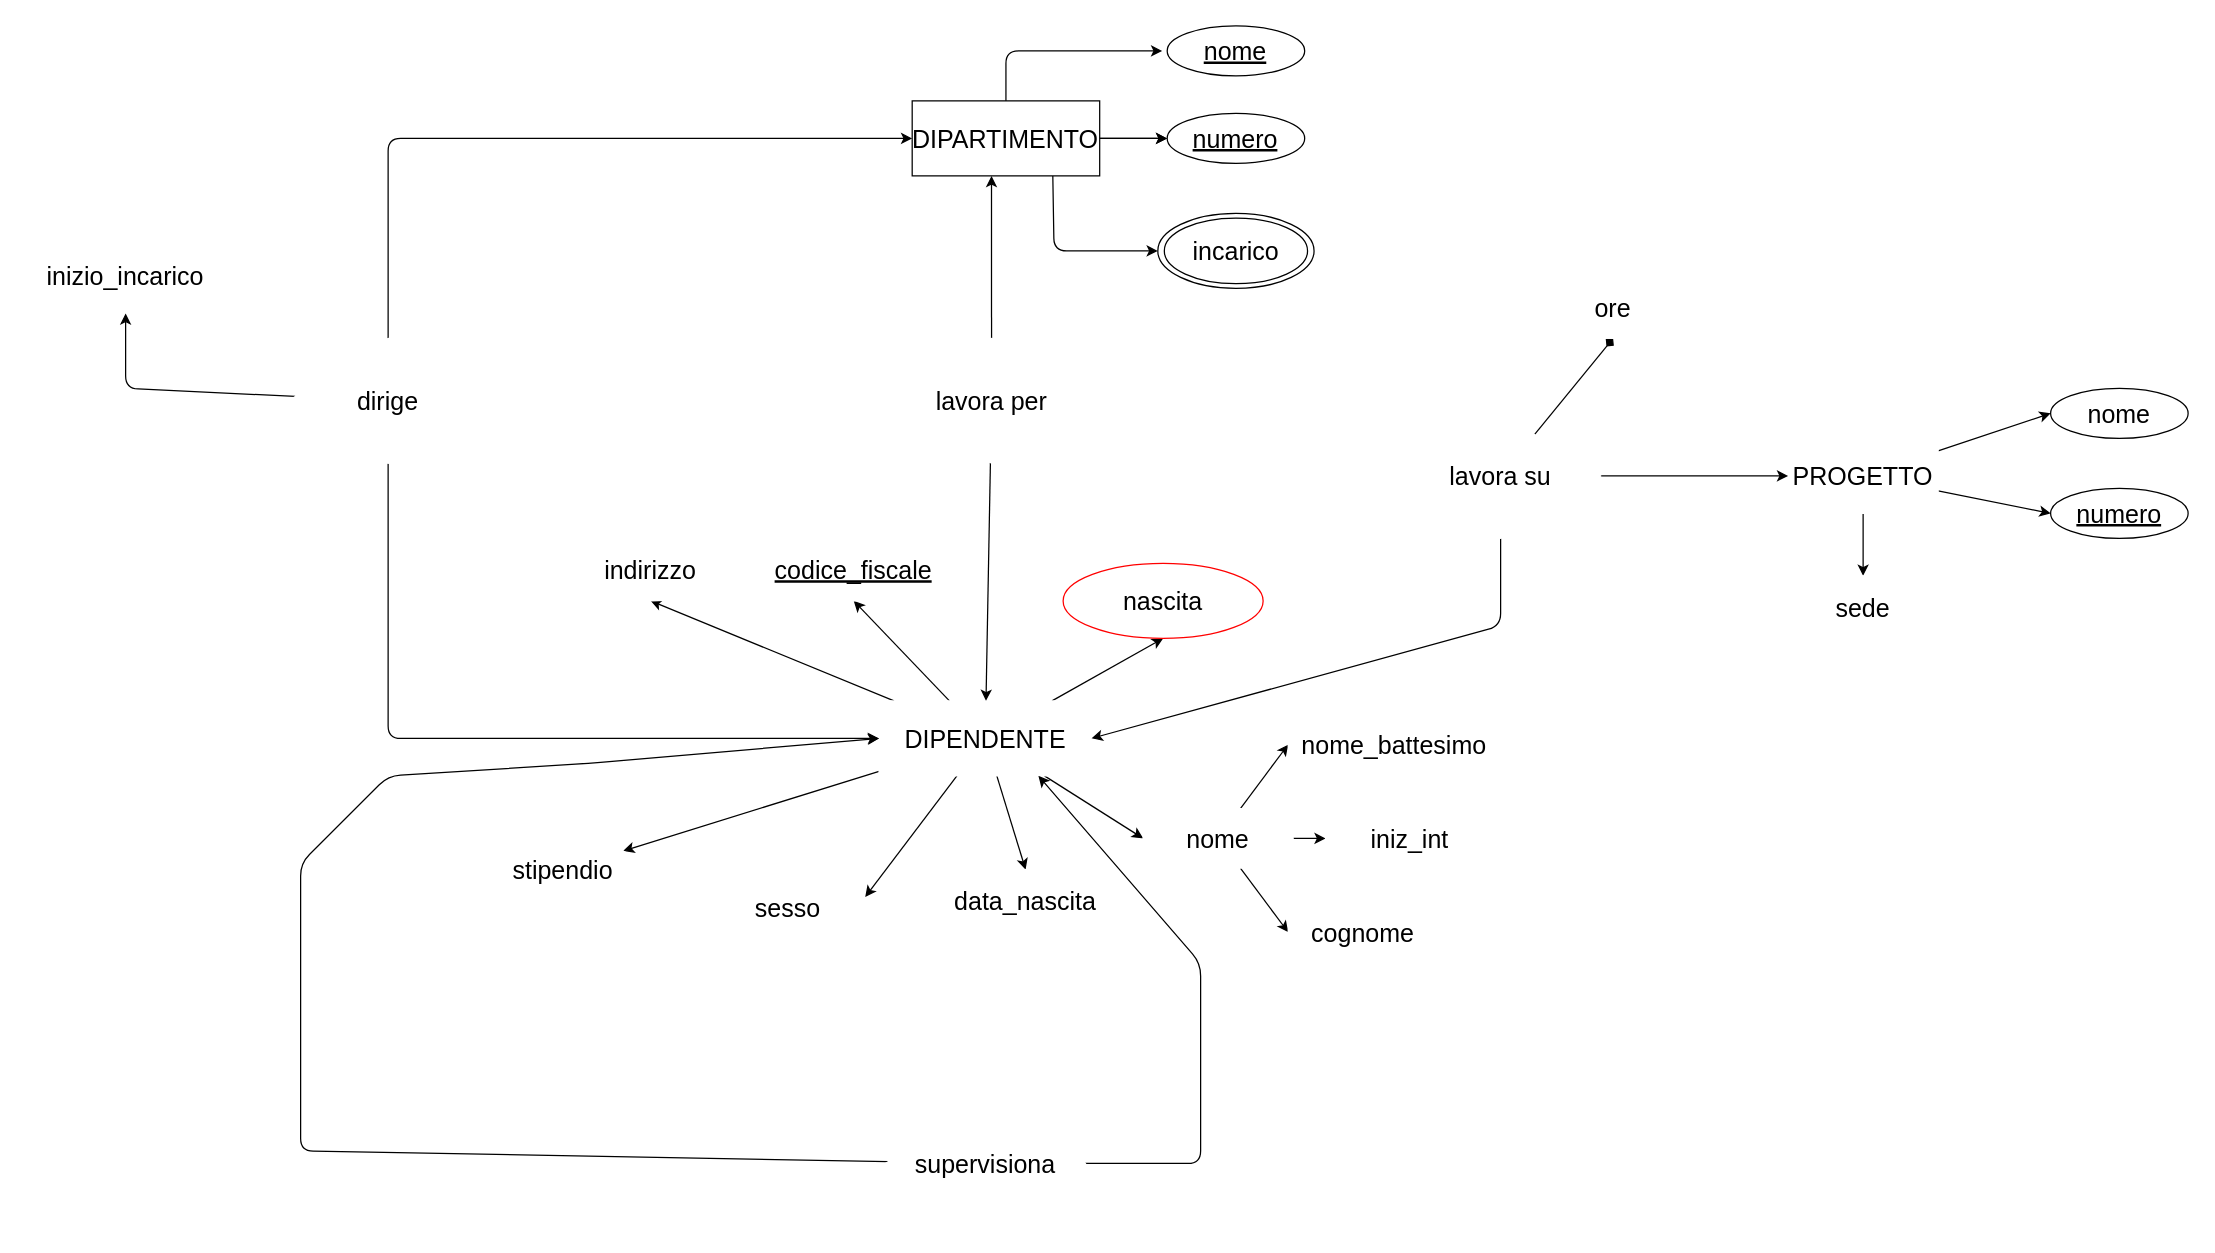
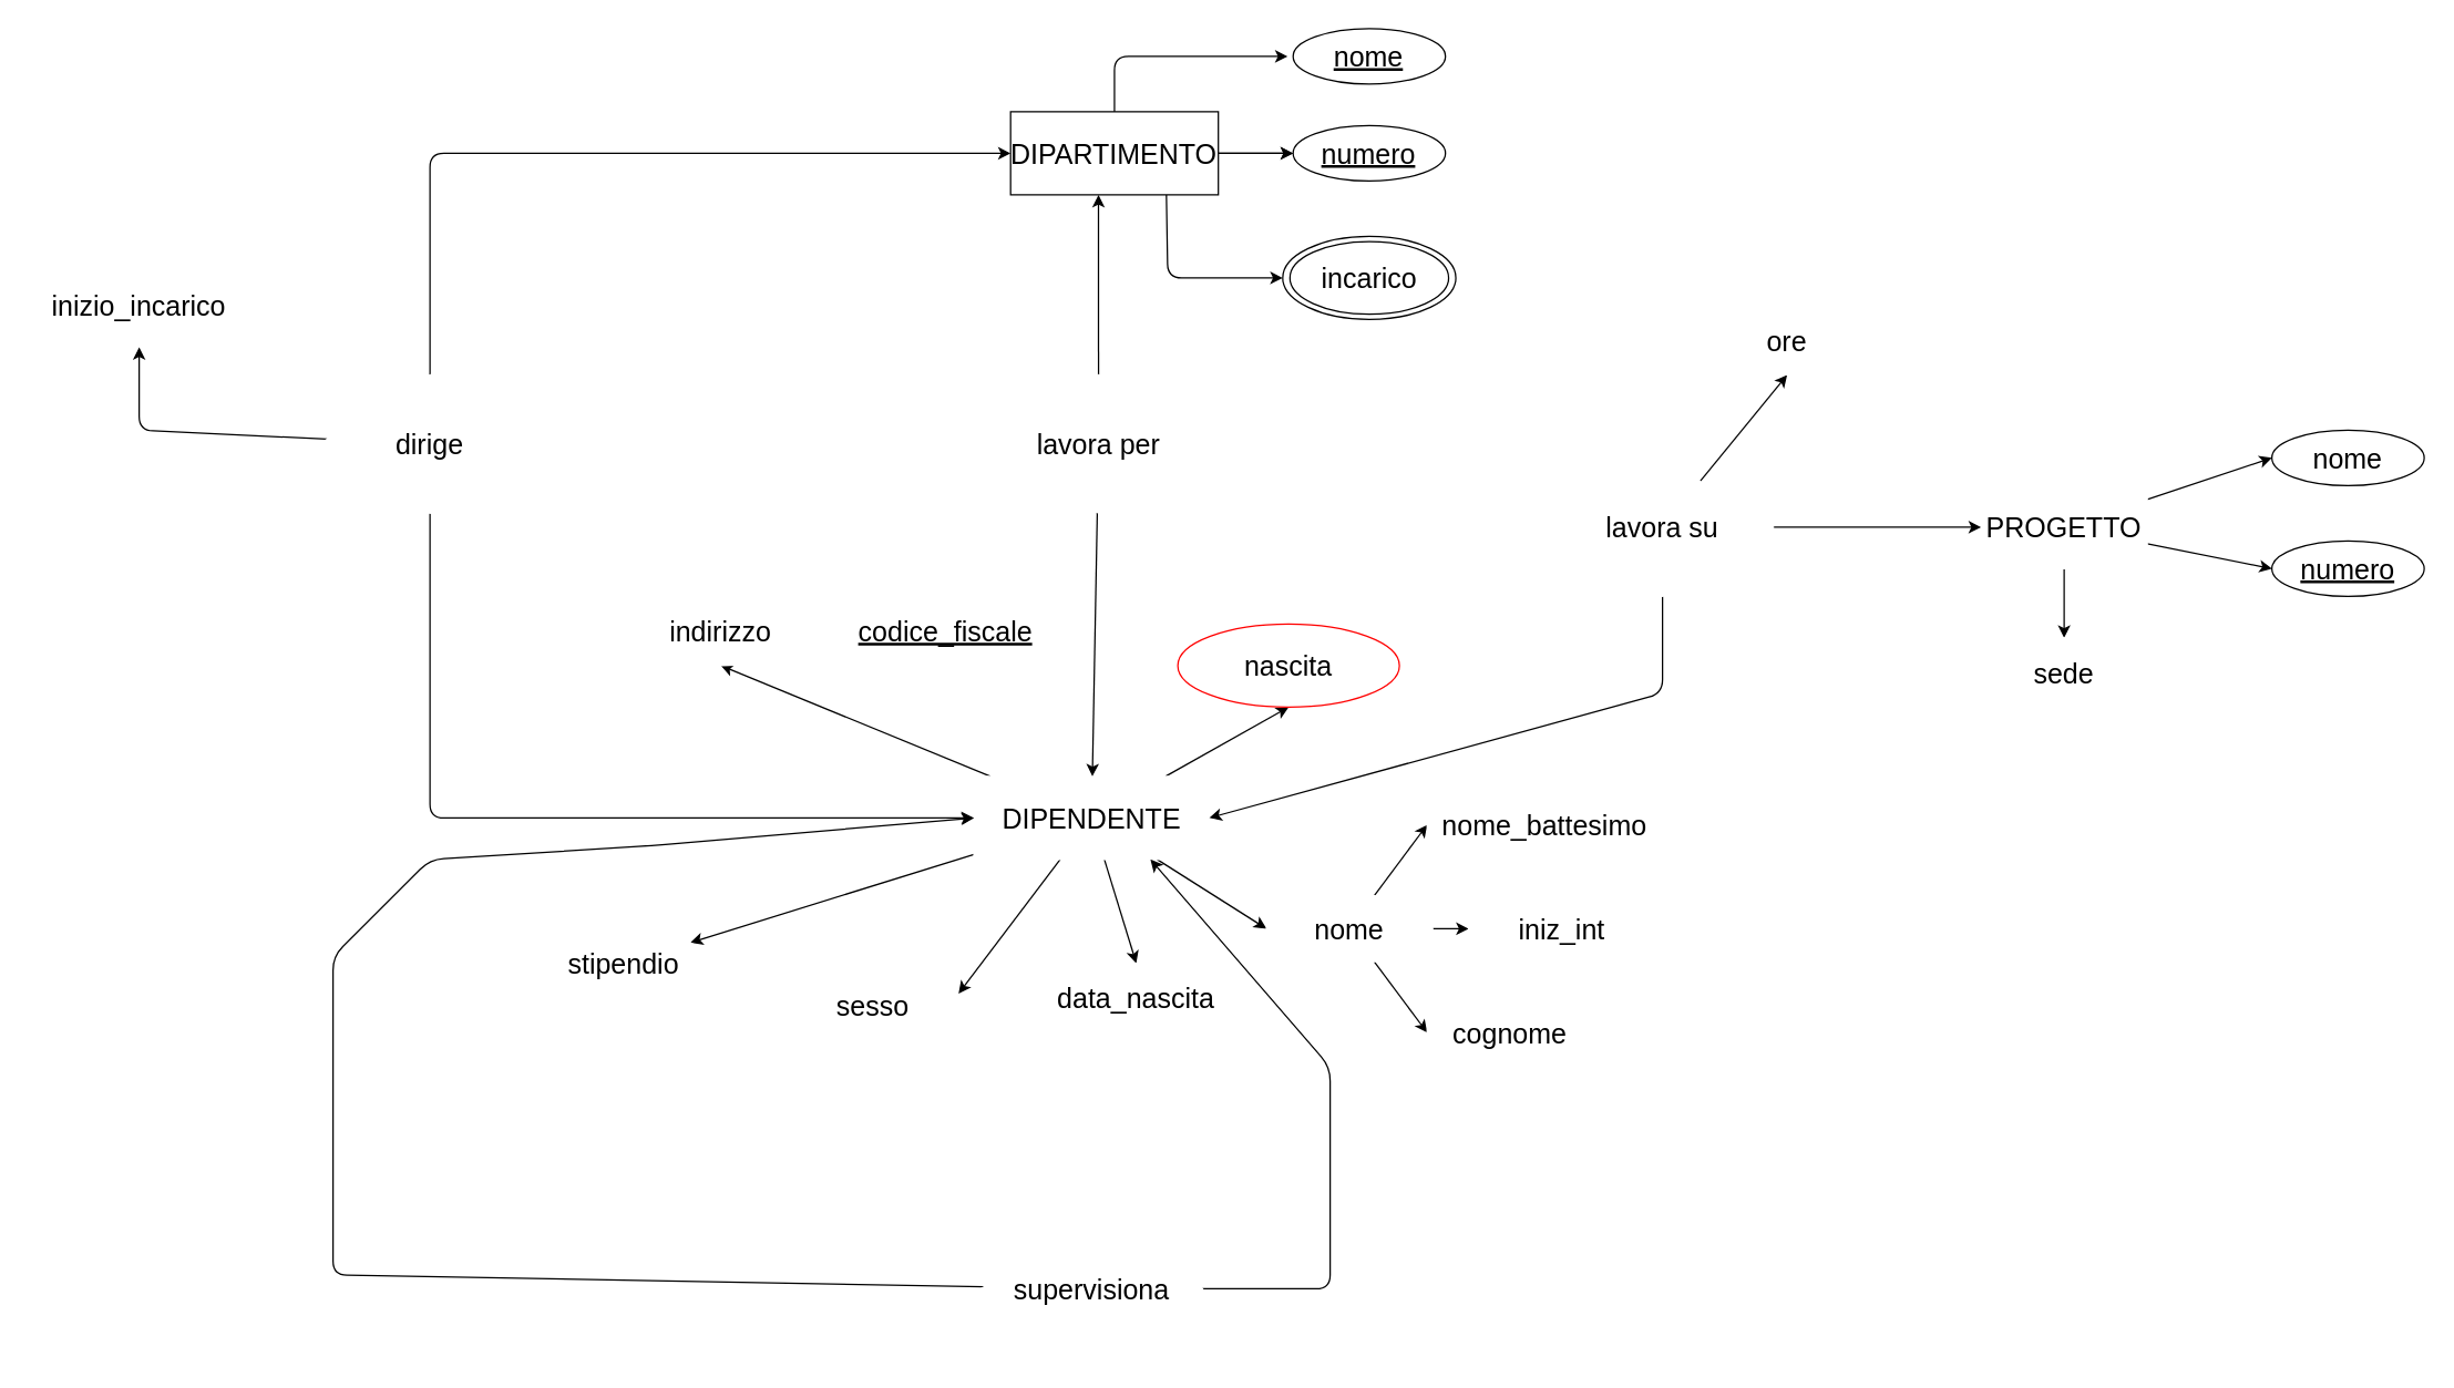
- <mxCell id="50" style="edgeStyle=none;html=1;entryX=0.5;entryY=1;entryDx=0;entryDy=0;fontSize=20;endArrow=diamond;" edge="1" parent="1" source="51" target="52"><mxGeometry relative="1" as="geometry" /></mxCell>
+ <mxCell id="50" style="edgeStyle=none;html=1;entryX=0.5;entryY=1;entryDx=0;entryDy=0;fontSize=20;" edge="1" parent="1" source="51" target="52"><mxGeometry relative="1" as="geometry" /></mxCell>
- <mxCell id="20" style="edgeStyle=none;html=1;entryX=0.5;entryY=1;entryDx=0;entryDy=0;fontSize=20;" edge="1" parent="1" source="27" target="28"><mxGeometry relative="1" as="geometry" /></mxCell>
